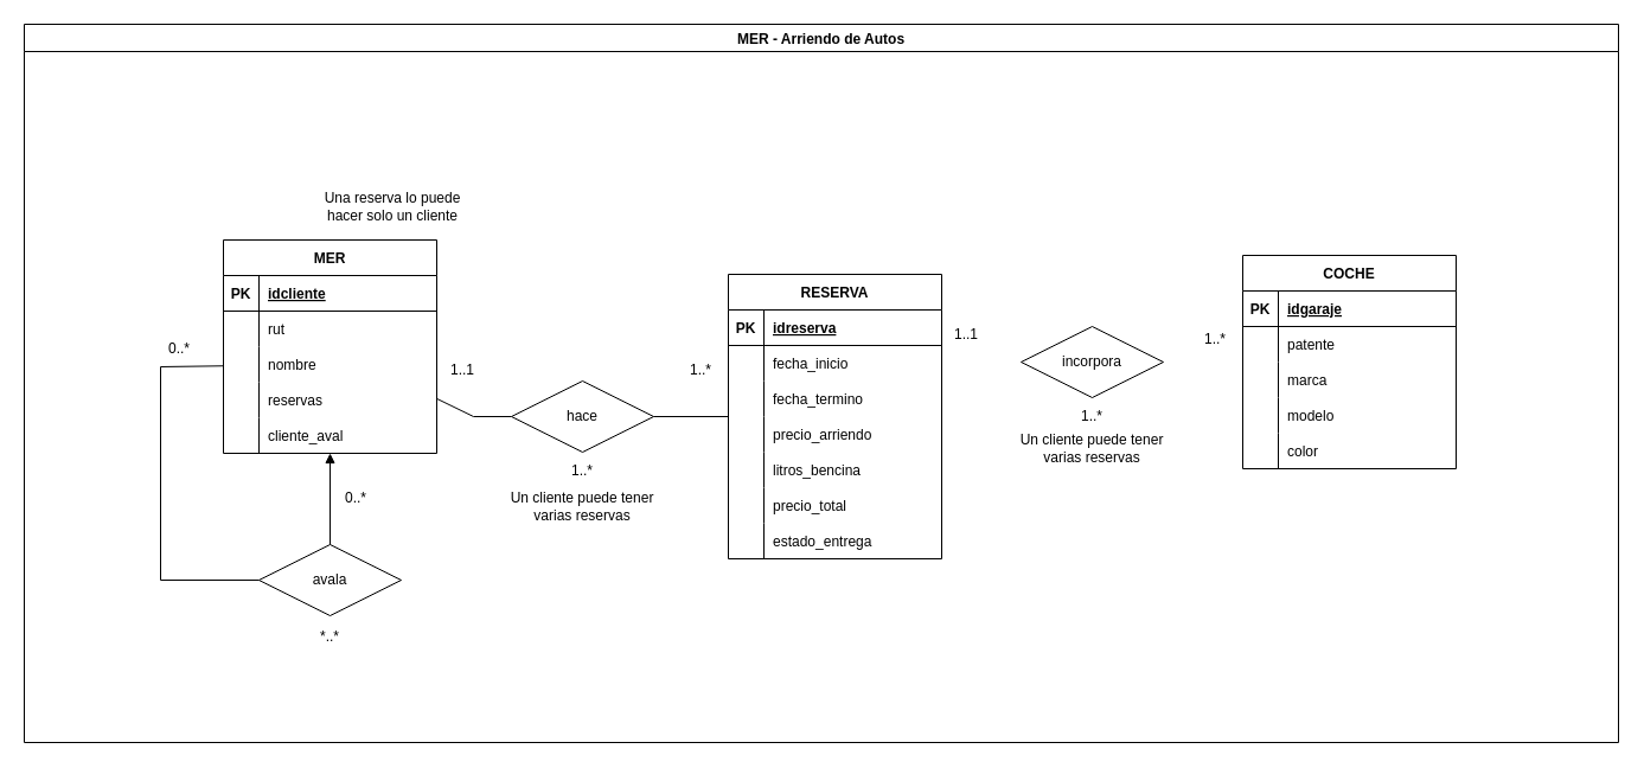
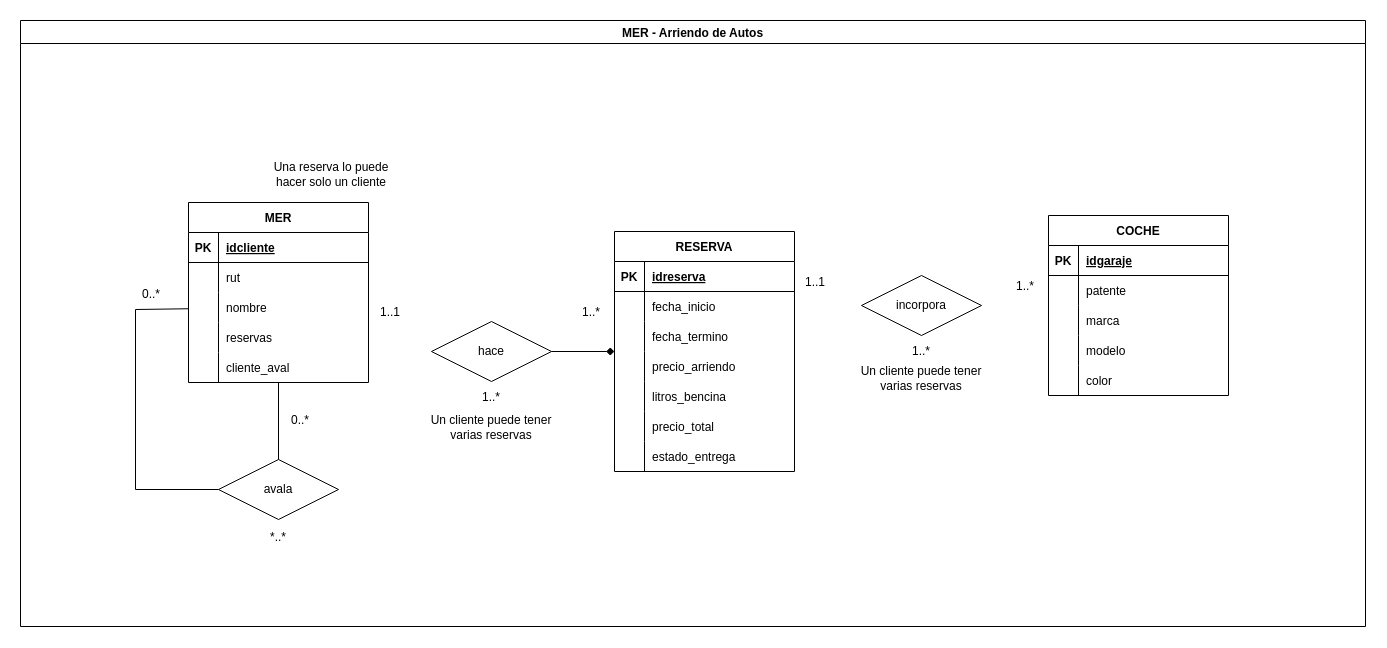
- <mxCell id="59" value="" style="endArrow=none;html=1;rounded=0;" edge="1" parent="2" source="3" target="58"><mxGeometry relative="1" as="geometry"><mxPoint x="432" y="223" as="sourcePoint" /><mxPoint x="592" y="223" as="targetPoint" /><Array as="points"><mxPoint x="379" y="331" /></Array></mxGeometry></mxCell>
- <mxCell id="60" value="" style="endArrow=none;html=1;rounded=0;" edge="1" parent="2" source="58" target="19"><mxGeometry relative="1" as="geometry"><mxPoint x="432" y="223" as="sourcePoint" /><mxPoint x="592" y="223" as="targetPoint" /></mxGeometry></mxCell>
+ <mxCell id="60" value="" style="endArrow=diamond;html=1;rounded=0;" edge="1" parent="2" source="58" target="19"><mxGeometry relative="1" as="geometry"><mxPoint x="432" y="223" as="sourcePoint" /><mxPoint x="592" y="223" as="targetPoint" /></mxGeometry></mxCell>
- <mxCell id="66" value="" style="endArrow=block;html=1;rounded=0;" edge="1" parent="2" source="65" target="3"><mxGeometry relative="1" as="geometry"><mxPoint x="427" y="349" as="sourcePoint" /><mxPoint x="587" y="349" as="targetPoint" /></mxGeometry></mxCell>
+ <mxCell id="66" value="" style="endArrow=none;html=1;rounded=0;" edge="1" parent="2" source="65" target="3"><mxGeometry relative="1" as="geometry"><mxPoint x="427" y="349" as="sourcePoint" /><mxPoint x="587" y="349" as="targetPoint" /></mxGeometry></mxCell>
